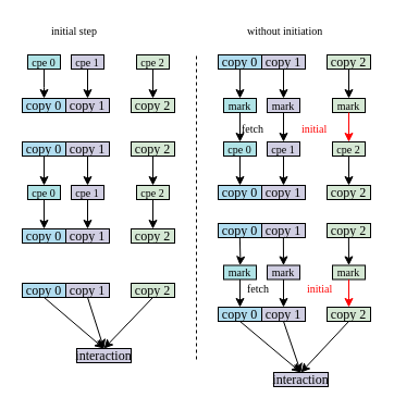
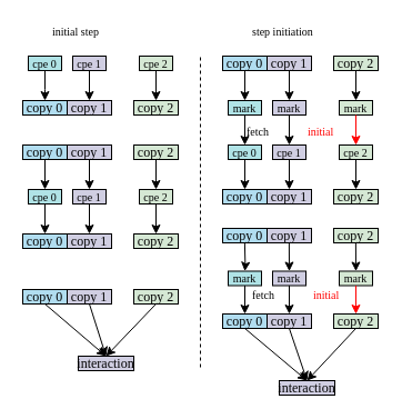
- <mxCell id="46" value="without initiation" style="text;html=1;resizable=0;points=[];autosize=1;align=left;verticalAlign=top;spacingTop=-4;fontSize=10;fontFamily=Times New Roman;" parent="1" vertex="1"><mxGeometry x="225" y="20" width="100" height="10" as="geometry" /></mxCell>
+ <mxCell id="46" value="step initiation" style="text;html=1;resizable=0;points=[];autosize=1;align=left;verticalAlign=top;spacingTop=-4;fontSize=10;fontFamily=Times New Roman;" parent="1" vertex="1"><mxGeometry x="225" y="20" width="100" height="10" as="geometry" /></mxCell>
